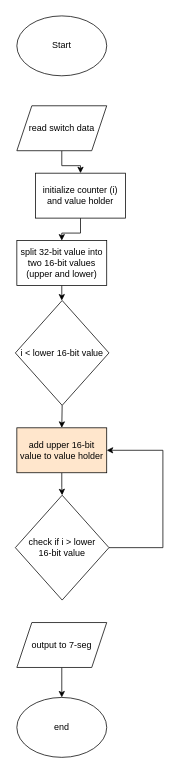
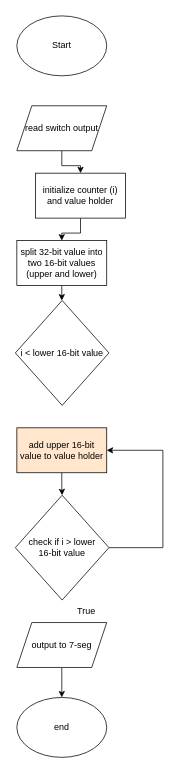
- <mxCell id="4" value="read switch data" style="shape=parallelogram;perimeter=parallelogramPerimeter;whiteSpace=wrap;html=1;fixedSize=1;" vertex="1" parent="1"><mxGeometry x="22" y="140" width="120" height="60" as="geometry" /></mxCell>
+ <mxCell id="4" value="read switch output" style="shape=parallelogram;perimeter=parallelogramPerimeter;whiteSpace=wrap;html=1;fixedSize=1;" vertex="1" parent="1"><mxGeometry x="22" y="140" width="120" height="60" as="geometry" /></mxCell>
- <mxCell id="7" style="edgeStyle=orthogonalEdgeStyle;rounded=0;orthogonalLoop=1;jettySize=auto;html=1;exitX=0.5;exitY=1;exitDx=0;exitDy=0;entryX=0.5;entryY=0;entryDx=0;entryDy=0;" edge="1" parent="1" source="8" target="10"><mxGeometry relative="1" as="geometry" /></mxCell>
+ <mxCell id="20" value="True" style="text;html=1;strokeColor=none;fillColor=none;align=center;verticalAlign=middle;whiteSpace=wrap;rounded=0;" vertex="1" parent="1"><mxGeometry x="85" y="800" width="60" height="30" as="geometry" /></mxCell>
